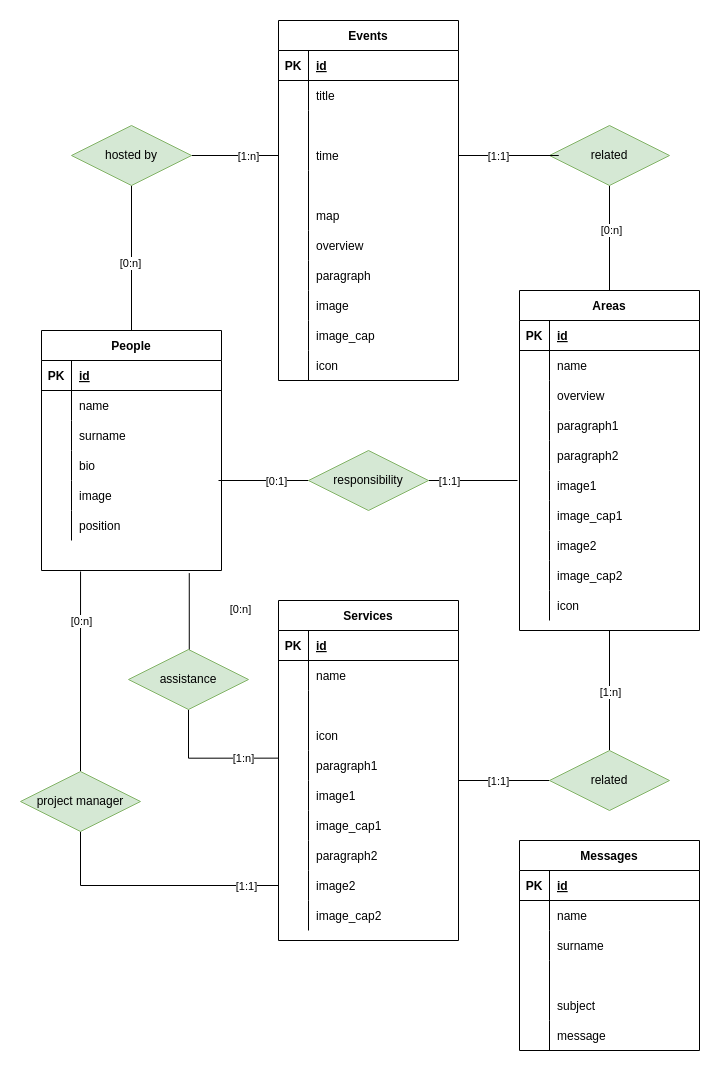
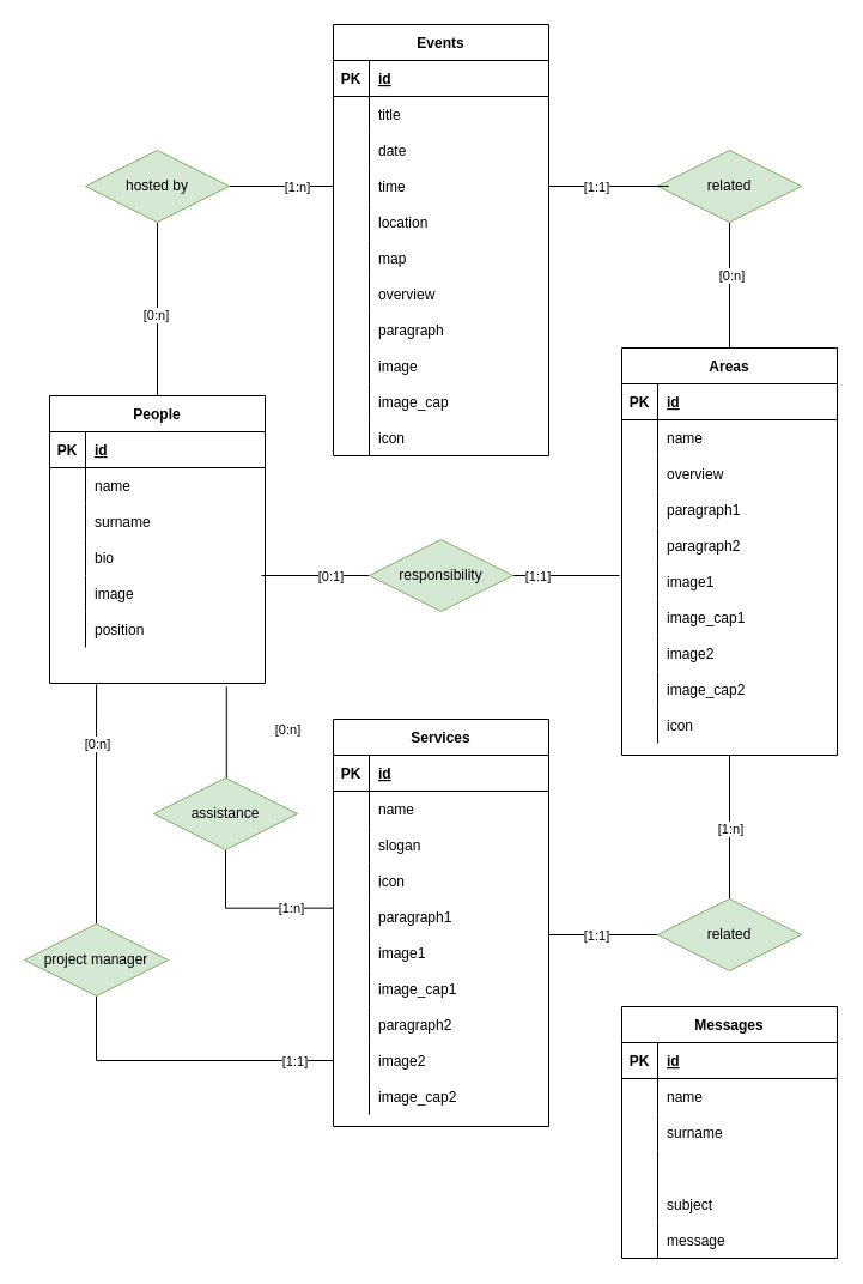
+ <mxCell id="32" value="date" style="shape=partialRectangle;connectable=0;fillColor=none;top=0;left=0;bottom=0;right=0;align=left;spacingLeft=6;overflow=hidden;" parent="30" vertex="1"><mxGeometry x="30" width="150" height="30" as="geometry" /></mxCell>
+ <mxCell id="38" value="location" style="shape=partialRectangle;connectable=0;fillColor=none;top=0;left=0;bottom=0;right=0;align=left;spacingLeft=6;overflow=hidden;" parent="36" vertex="1"><mxGeometry x="30" width="150" height="30" as="geometry" /></mxCell>
+ <mxCell id="66" value="slogan" style="shape=partialRectangle;connectable=0;fillColor=none;top=0;left=0;bottom=0;right=0;align=left;spacingLeft=6;overflow=hidden;" vertex="1" parent="64"><mxGeometry x="30" width="150" height="30" as="geometry" /></mxCell>
